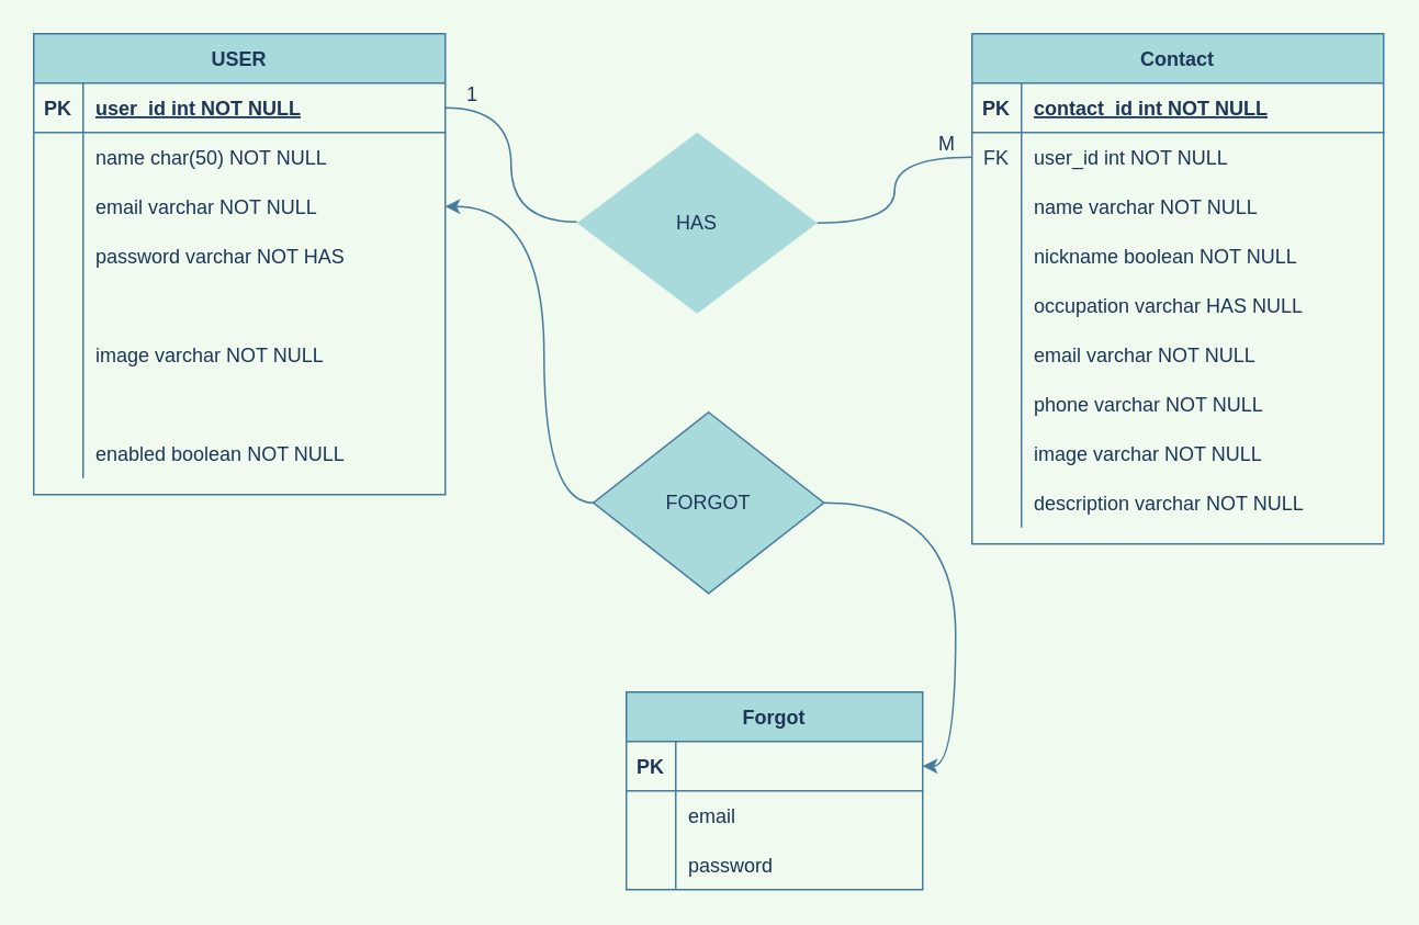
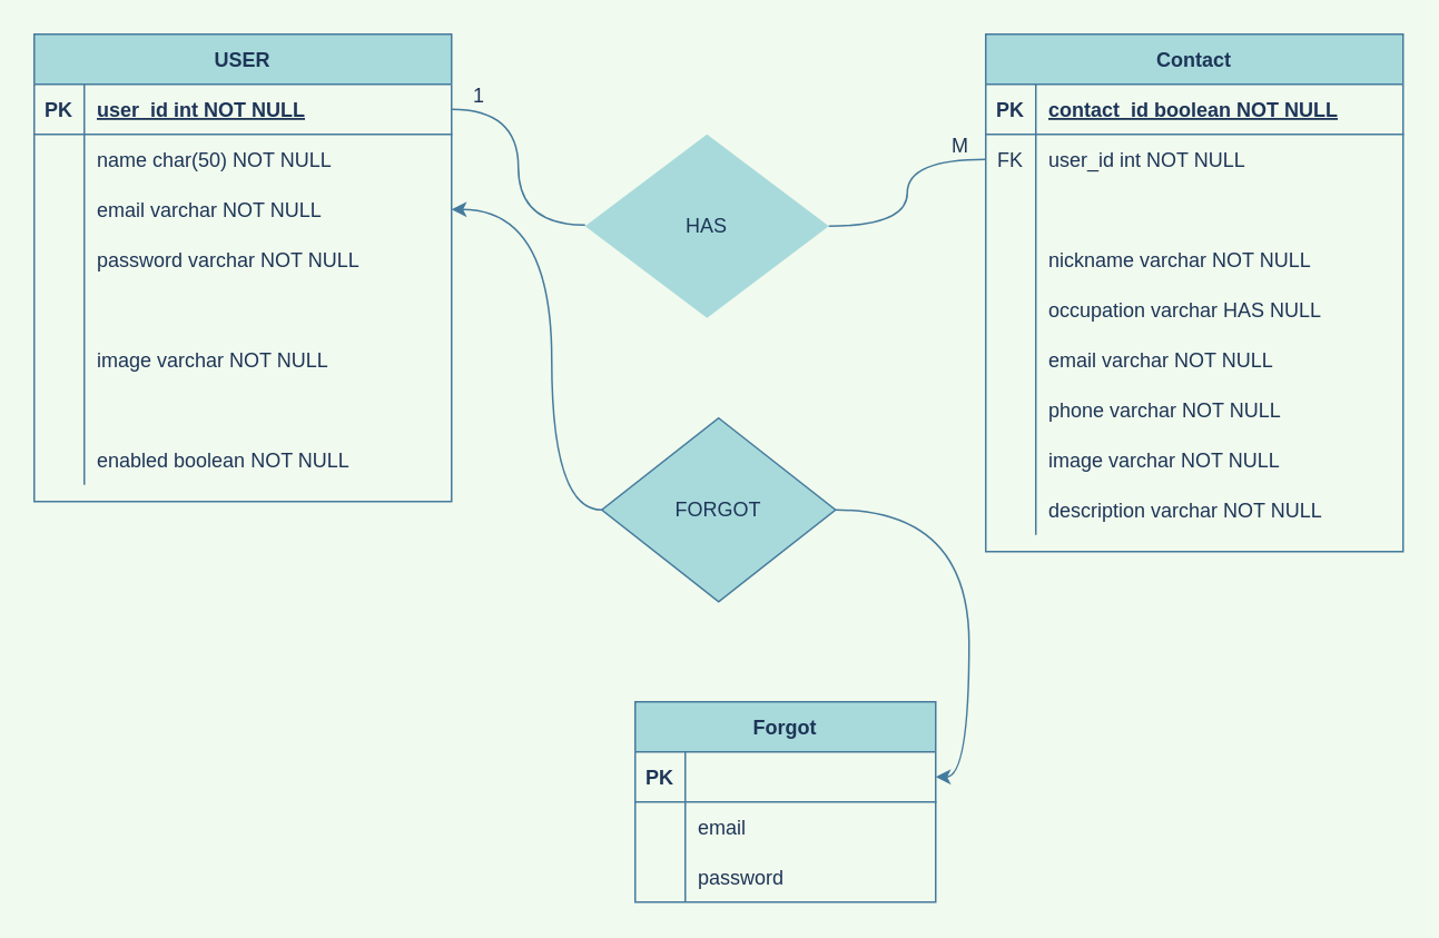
- <mxCell id="5" value="contact_id int NOT NULL " style="shape=partialRectangle;overflow=hidden;connectable=0;fillColor=none;top=0;left=0;bottom=0;right=0;align=left;spacingLeft=6;fontStyle=5;strokeColor=#457B9D;fontColor=#1D3557;" parent="3" vertex="1"><mxGeometry x="30" width="220" height="30" as="geometry" /></mxCell>
+ <mxCell id="5" value="contact_id boolean NOT NULL " style="shape=partialRectangle;overflow=hidden;connectable=0;fillColor=none;top=0;left=0;bottom=0;right=0;align=left;spacingLeft=6;fontStyle=5;strokeColor=#457B9D;fontColor=#1D3557;" parent="3" vertex="1"><mxGeometry x="30" width="220" height="30" as="geometry" /></mxCell>
- <mxCell id="11" value="name varchar NOT NULL" style="shape=partialRectangle;overflow=hidden;connectable=0;fillColor=none;top=0;left=0;bottom=0;right=0;align=left;spacingLeft=6;strokeColor=#457B9D;fontColor=#1D3557;" parent="9" vertex="1"><mxGeometry x="30" width="220" height="30" as="geometry" /></mxCell>
- <mxCell id="42" value="password varchar NOT HAS" style="shape=partialRectangle;overflow=hidden;connectable=0;fillColor=none;top=0;left=0;bottom=0;right=0;align=left;spacingLeft=6;strokeColor=#457B9D;fontColor=#1D3557;" parent="40" vertex="1"><mxGeometry x="30" width="220" height="30" as="geometry" /></mxCell>
+ <mxCell id="42" value="password varchar NOT NULL" style="shape=partialRectangle;overflow=hidden;connectable=0;fillColor=none;top=0;left=0;bottom=0;right=0;align=left;spacingLeft=6;strokeColor=#457B9D;fontColor=#1D3557;" parent="40" vertex="1"><mxGeometry x="30" width="220" height="30" as="geometry" /></mxCell>
- <mxCell id="14" value="nickname boolean NOT NULL" style="shape=partialRectangle;overflow=hidden;connectable=0;fillColor=none;top=0;left=0;bottom=0;right=0;align=left;spacingLeft=6;strokeColor=#457B9D;fontColor=#1D3557;" parent="12" vertex="1"><mxGeometry x="30" width="220" height="30" as="geometry" /></mxCell>
+ <mxCell id="14" value="nickname varchar NOT NULL" style="shape=partialRectangle;overflow=hidden;connectable=0;fillColor=none;top=0;left=0;bottom=0;right=0;align=left;spacingLeft=6;strokeColor=#457B9D;fontColor=#1D3557;" parent="12" vertex="1"><mxGeometry x="30" width="220" height="30" as="geometry" /></mxCell>
